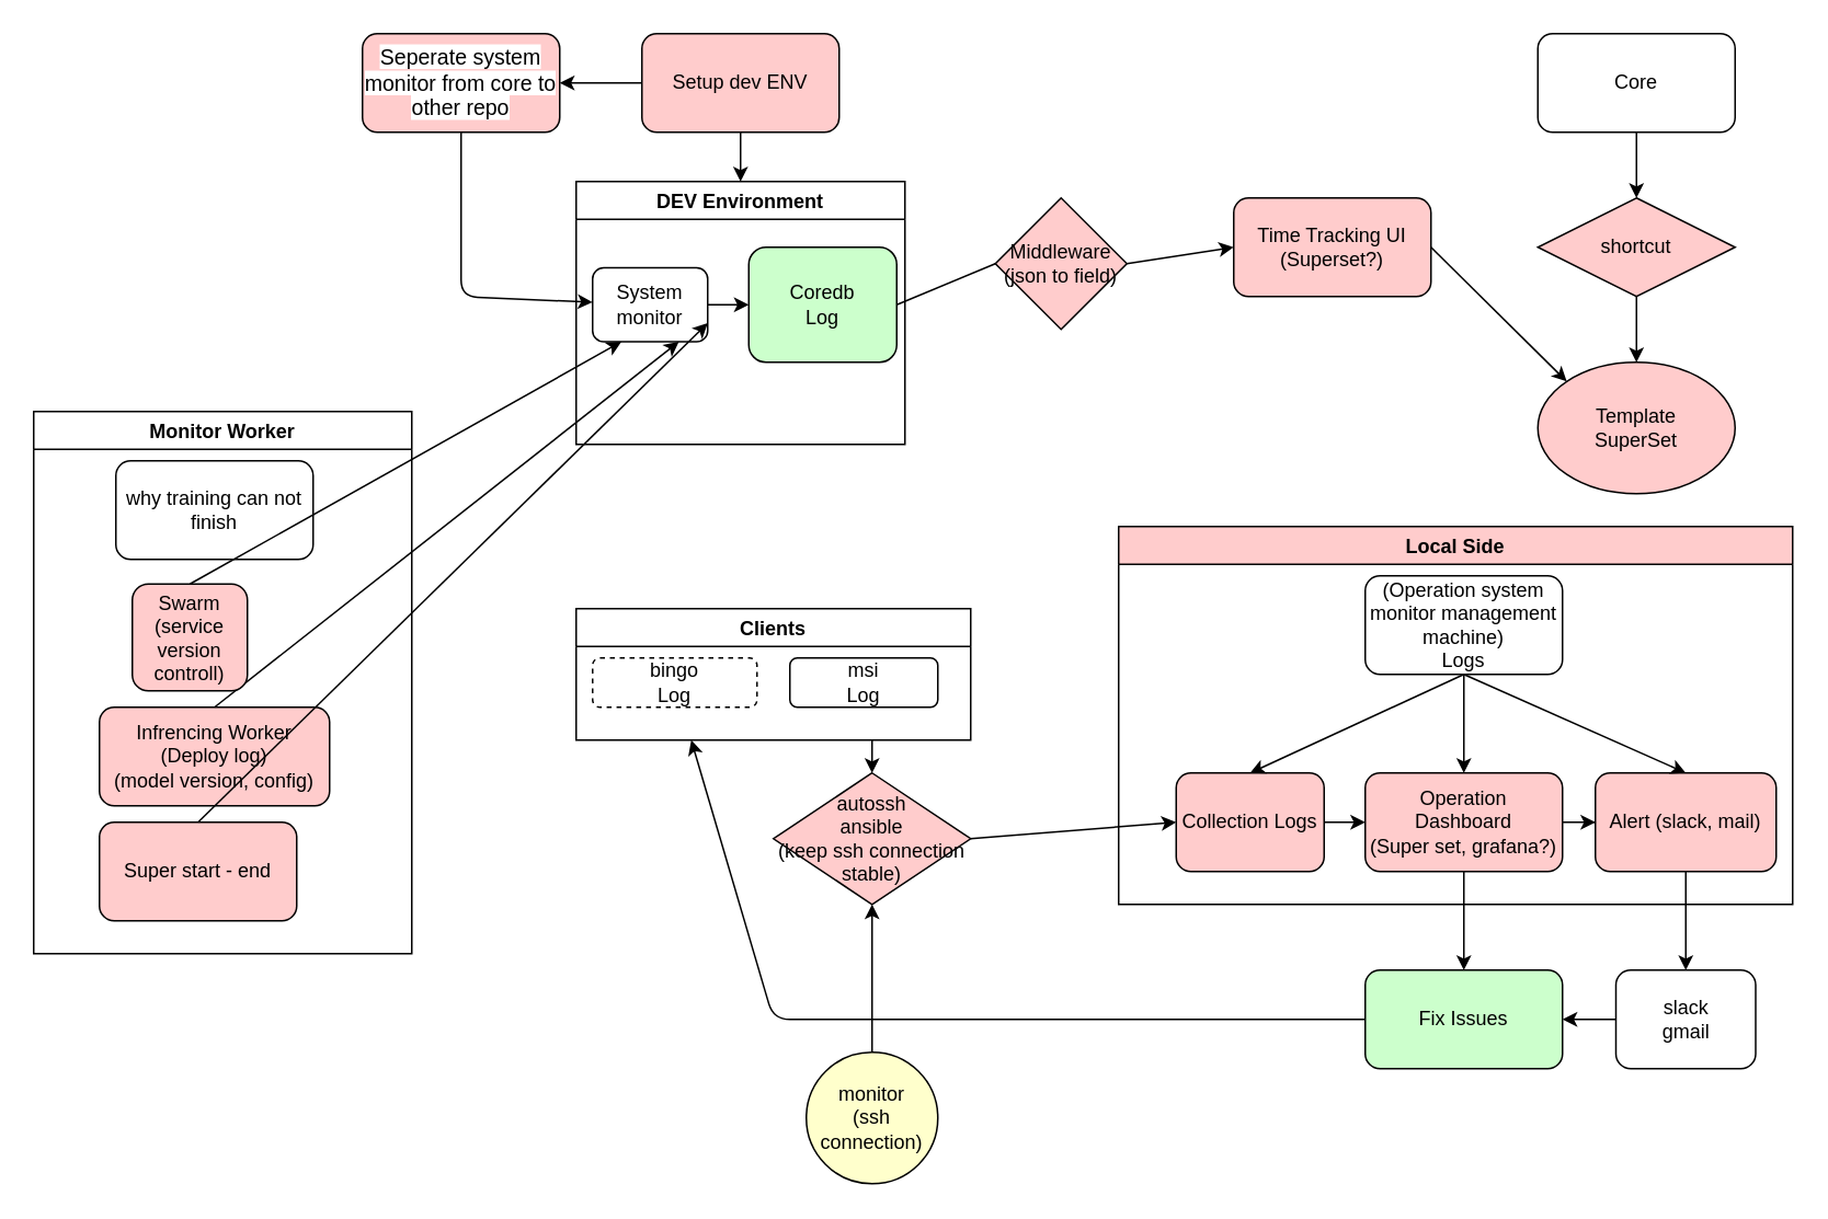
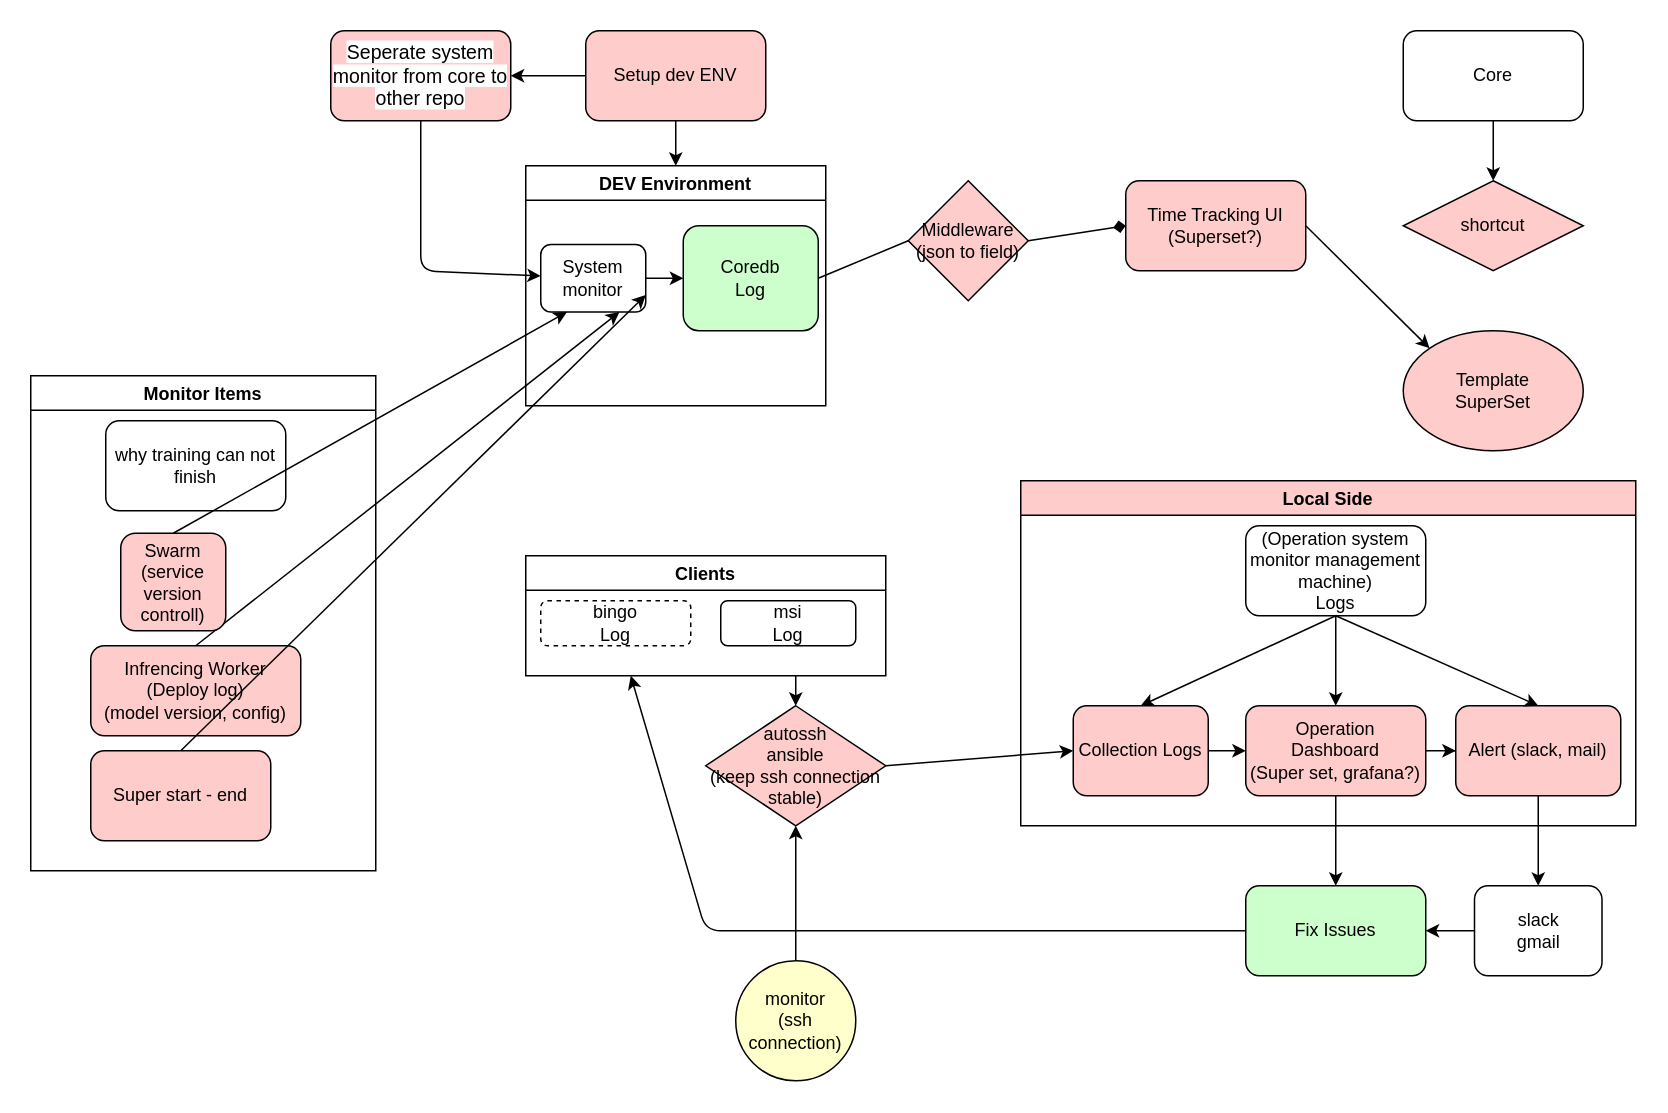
- <mxCell id="11" value="" style="endArrow=classic;html=1;exitX=1;exitY=0.5;exitDx=0;exitDy=0;entryX=0;entryY=0.5;entryDx=0;entryDy=0;startArrow=none;" parent="1" source="12" target="6" edge="1"><mxGeometry width="50" height="50" relative="1" as="geometry"><mxPoint x="660" y="30" as="sourcePoint" /><mxPoint x="710" y="-20" as="targetPoint" /></mxGeometry></mxCell>
+ <mxCell id="11" value="" style="endArrow=diamond;html=1;exitX=1;exitY=0.5;exitDx=0;exitDy=0;entryX=0;entryY=0.5;entryDx=0;entryDy=0;startArrow=none;" parent="1" source="12" target="6" edge="1"><mxGeometry width="50" height="50" relative="1" as="geometry"><mxPoint x="660" y="30" as="sourcePoint" /><mxPoint x="710" y="-20" as="targetPoint" /></mxGeometry></mxCell>
- <mxCell id="40" style="edgeStyle=orthogonalEdgeStyle;rounded=0;orthogonalLoop=1;jettySize=auto;html=1;entryX=0.5;entryY=0;entryDx=0;entryDy=0;" parent="1" source="41" target="14" edge="1"><mxGeometry relative="1" as="geometry" /></mxCell>
- <mxCell id="52" value="Monitor Worker" style="swimlane;" vertex="1" parent="1"><mxGeometry x="20" y="250" width="230" height="330" as="geometry" /></mxCell>
+ <mxCell id="52" value="Monitor Items" style="swimlane;" vertex="1" parent="1"><mxGeometry x="20" y="250" width="230" height="330" as="geometry" /></mxCell>
